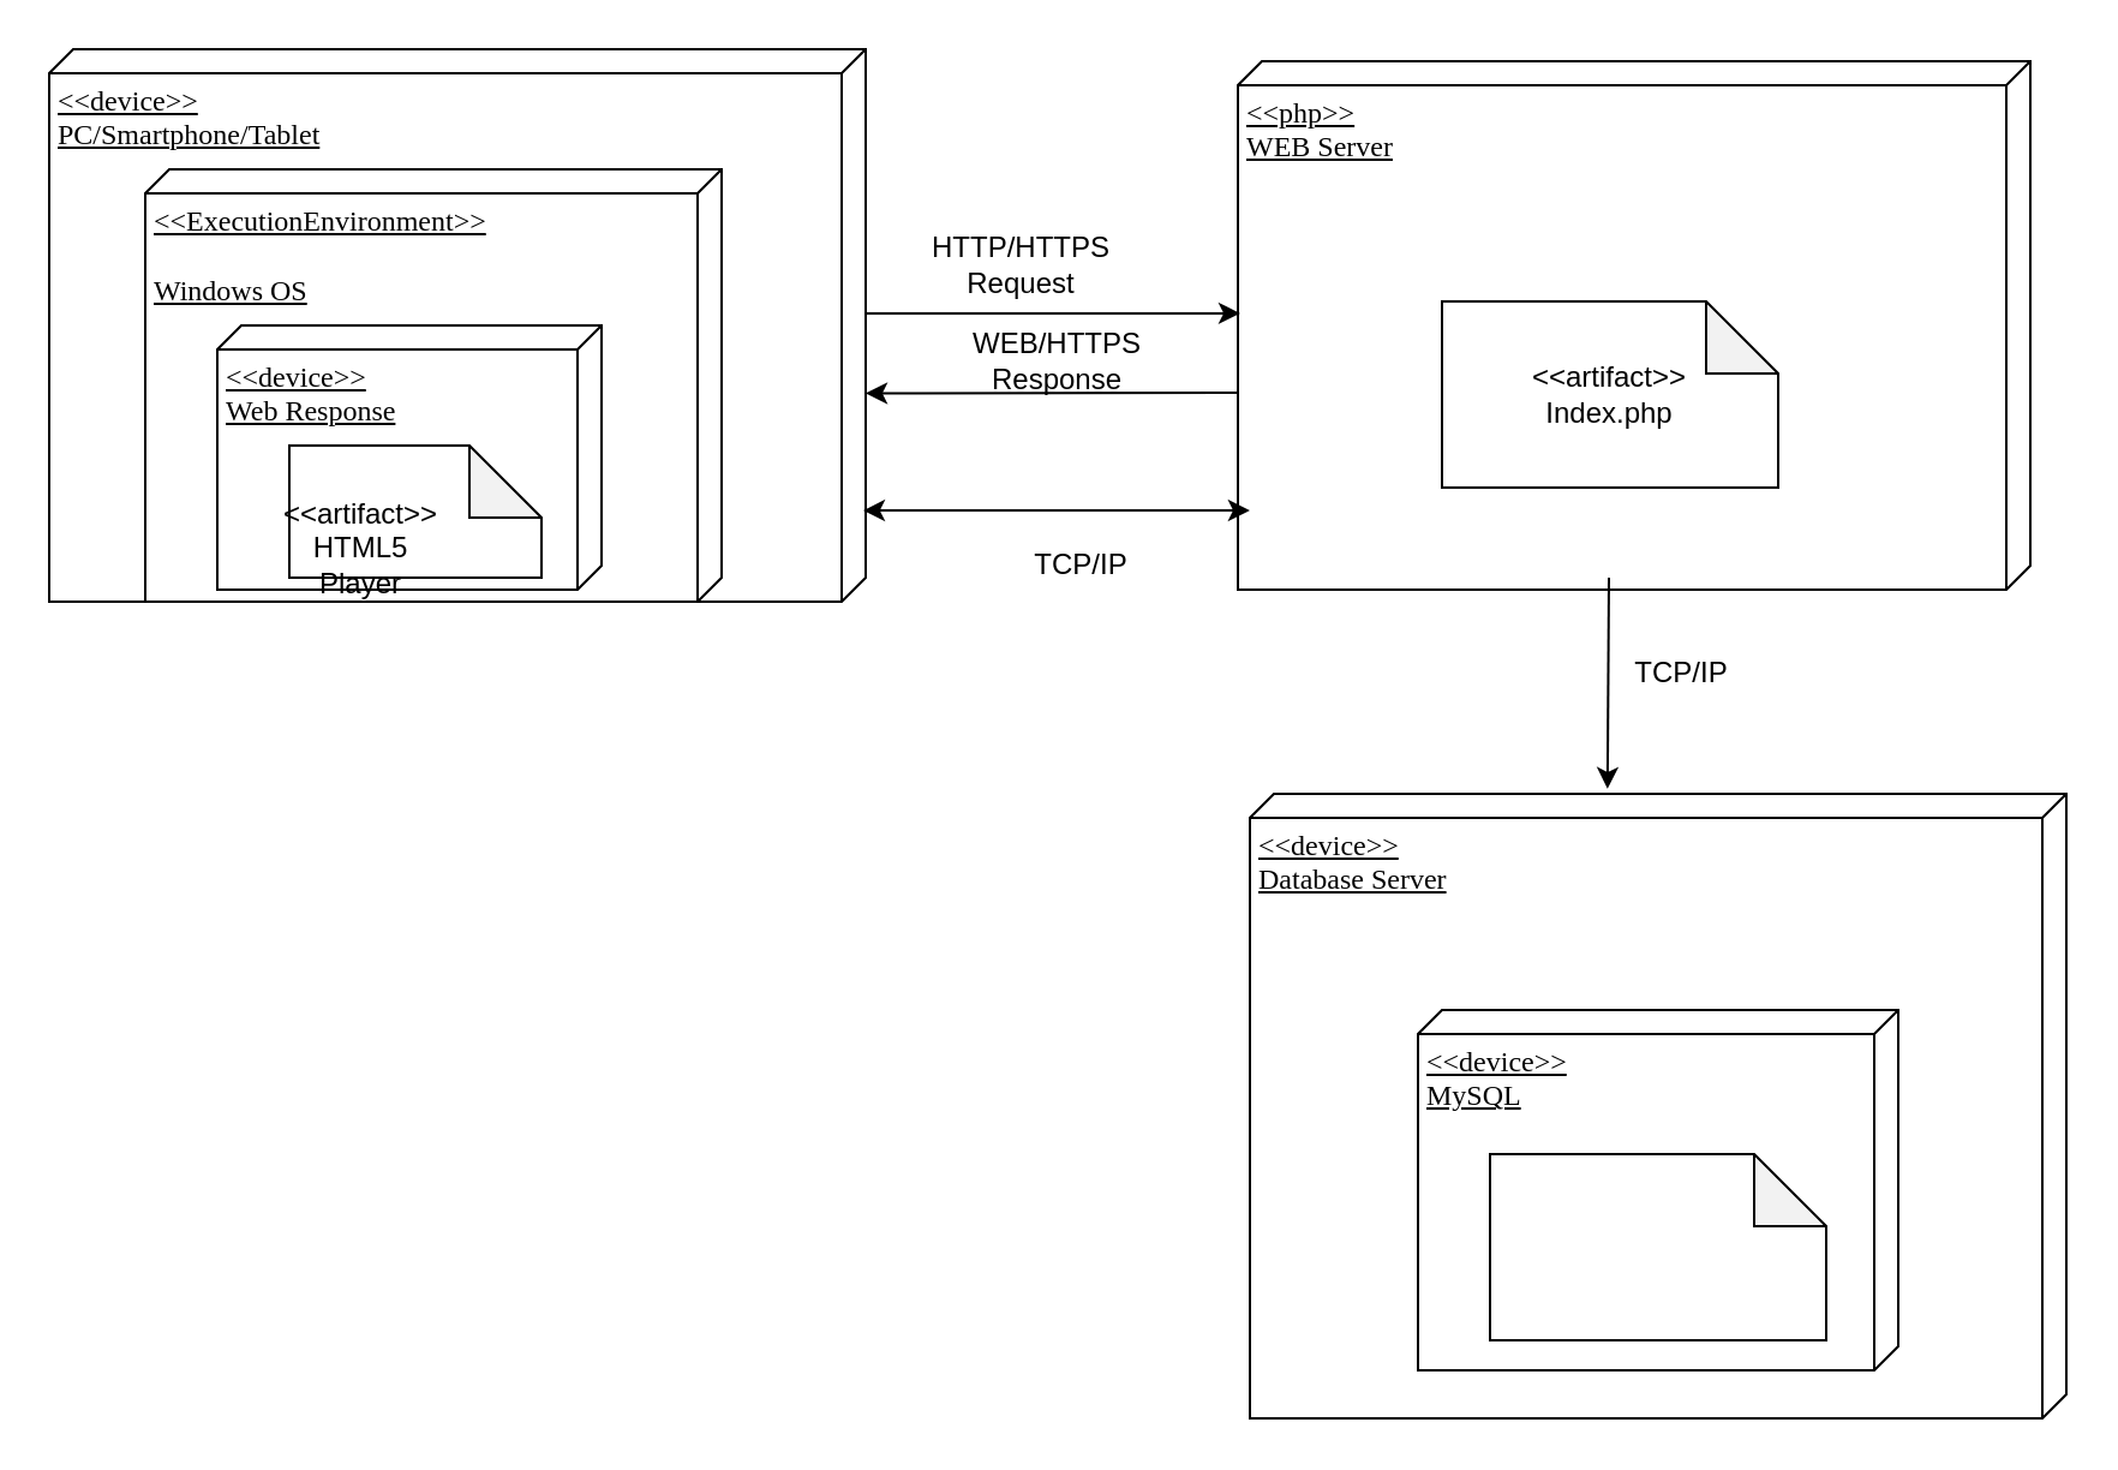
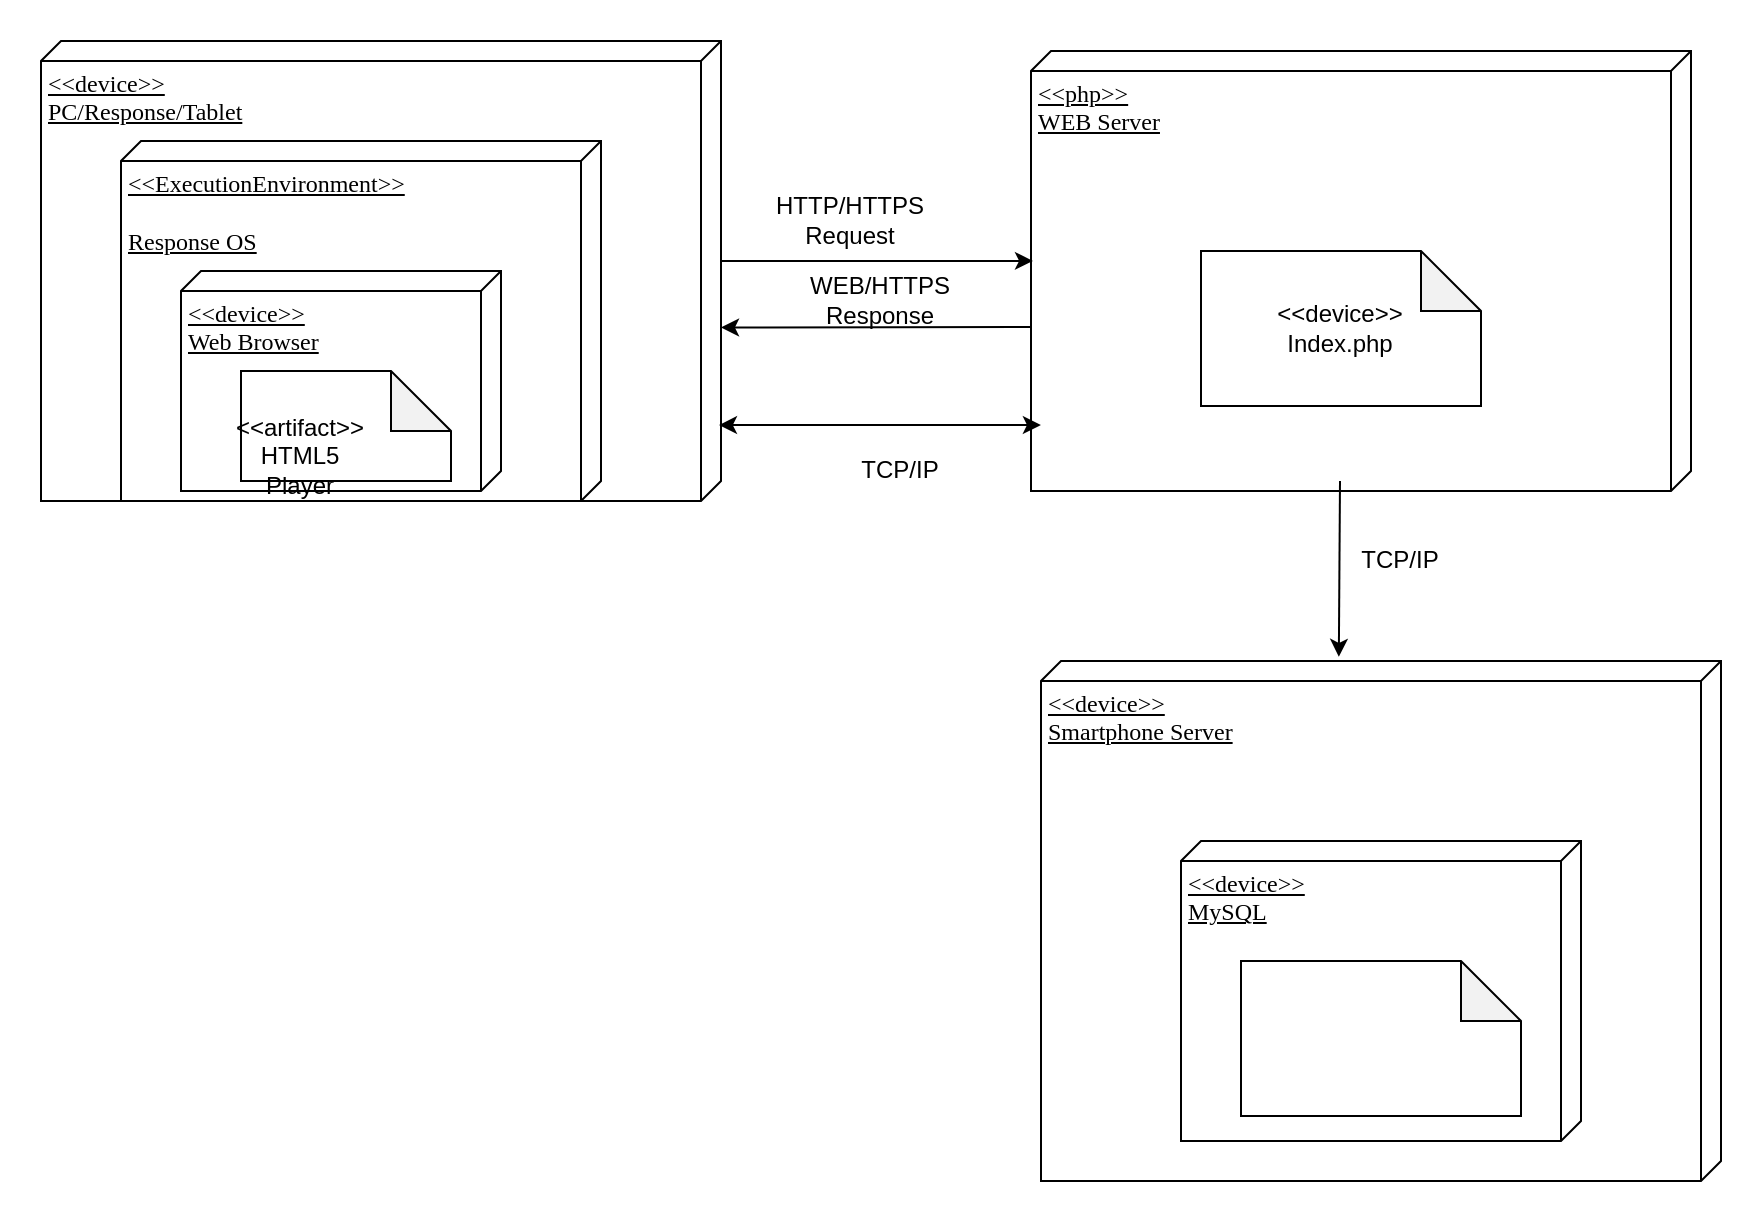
- <mxCell id="2" value="&amp;lt;&amp;lt;device&amp;gt;&amp;gt;&lt;br&gt;PC/Smartphone/Tablet" style="verticalAlign=top;align=left;spacingTop=8;spacingLeft=2;spacingRight=12;shape=cube;size=10;direction=south;fontStyle=4;html=1;rounded=0;shadow=0;comic=0;labelBackgroundColor=none;strokeWidth=1;fontFamily=Verdana;fontSize=12" parent="1" vertex="1"><mxGeometry x="20" y="20" width="340" height="230" as="geometry" /></mxCell>
+ <mxCell id="2" value="&amp;lt;&amp;lt;device&amp;gt;&amp;gt;&lt;br&gt;PC/Response/Tablet" style="verticalAlign=top;align=left;spacingTop=8;spacingLeft=2;spacingRight=12;shape=cube;size=10;direction=south;fontStyle=4;html=1;rounded=0;shadow=0;comic=0;labelBackgroundColor=none;strokeWidth=1;fontFamily=Verdana;fontSize=12" parent="1" vertex="1"><mxGeometry x="20" y="20" width="340" height="230" as="geometry" /></mxCell>
- <mxCell id="5" value="&amp;lt;&amp;lt;ExecutionEnvironment&amp;gt;&amp;gt;&lt;br&gt;&lt;br&gt;Windows OS" style="verticalAlign=top;align=left;spacingTop=8;spacingLeft=2;spacingRight=12;shape=cube;size=10;direction=south;fontStyle=4;html=1;rounded=0;shadow=0;comic=0;labelBackgroundColor=none;strokeWidth=1;fontFamily=Verdana;fontSize=12" parent="1" vertex="1"><mxGeometry x="60" y="70" width="240" height="180" as="geometry" /></mxCell>
+ <mxCell id="5" value="&amp;lt;&amp;lt;ExecutionEnvironment&amp;gt;&amp;gt;&lt;br&gt;&lt;br&gt;Response OS" style="verticalAlign=top;align=left;spacingTop=8;spacingLeft=2;spacingRight=12;shape=cube;size=10;direction=south;fontStyle=4;html=1;rounded=0;shadow=0;comic=0;labelBackgroundColor=none;strokeWidth=1;fontFamily=Verdana;fontSize=12" parent="1" vertex="1"><mxGeometry x="60" y="70" width="240" height="180" as="geometry" /></mxCell>
- <mxCell id="10" value="&amp;lt;&amp;lt;artifact&amp;gt;&amp;gt;&lt;br&gt;Index.php" style="text;html=1;strokeColor=none;fillColor=none;align=center;verticalAlign=middle;whiteSpace=wrap;rounded=0;" parent="1" vertex="1"><mxGeometry x="650" y="153.75" width="40" height="20" as="geometry" /></mxCell>
+ <mxCell id="10" value="&amp;lt;&amp;lt;device&amp;gt;&amp;gt;&lt;br&gt;Index.php" style="text;html=1;strokeColor=none;fillColor=none;align=center;verticalAlign=middle;whiteSpace=wrap;rounded=0;" parent="1" vertex="1"><mxGeometry x="650" y="153.75" width="40" height="20" as="geometry" /></mxCell>
- <mxCell id="6" value="&amp;lt;&amp;lt;device&amp;gt;&amp;gt;&lt;br&gt;Web Response&lt;br&gt;&lt;br&gt;" style="verticalAlign=top;align=left;spacingTop=8;spacingLeft=2;spacingRight=12;shape=cube;size=10;direction=south;fontStyle=4;html=1;rounded=0;shadow=0;comic=0;labelBackgroundColor=none;strokeWidth=1;fontFamily=Verdana;fontSize=12" parent="1" vertex="1"><mxGeometry x="90" y="135" width="160" height="110" as="geometry" /></mxCell>
+ <mxCell id="6" value="&amp;lt;&amp;lt;device&amp;gt;&amp;gt;&lt;br&gt;Web Browser&lt;br&gt;&lt;br&gt;" style="verticalAlign=top;align=left;spacingTop=8;spacingLeft=2;spacingRight=12;shape=cube;size=10;direction=south;fontStyle=4;html=1;rounded=0;shadow=0;comic=0;labelBackgroundColor=none;strokeWidth=1;fontFamily=Verdana;fontSize=12" parent="1" vertex="1"><mxGeometry x="90" y="135" width="160" height="110" as="geometry" /></mxCell>
- <mxCell id="4" value="&amp;lt;&amp;lt;device&amp;gt;&amp;gt;&lt;br&gt;Database Server" style="verticalAlign=top;align=left;spacingTop=8;spacingLeft=2;spacingRight=12;shape=cube;size=10;direction=south;fontStyle=4;html=1;rounded=0;shadow=0;comic=0;labelBackgroundColor=none;strokeWidth=1;fontFamily=Verdana;fontSize=12" parent="1" vertex="1"><mxGeometry x="520" y="330" width="340" height="260" as="geometry" /></mxCell>
+ <mxCell id="4" value="&amp;lt;&amp;lt;device&amp;gt;&amp;gt;&lt;br&gt;Smartphone Server" style="verticalAlign=top;align=left;spacingTop=8;spacingLeft=2;spacingRight=12;shape=cube;size=10;direction=south;fontStyle=4;html=1;rounded=0;shadow=0;comic=0;labelBackgroundColor=none;strokeWidth=1;fontFamily=Verdana;fontSize=12" parent="1" vertex="1"><mxGeometry x="520" y="330" width="340" height="260" as="geometry" /></mxCell>
